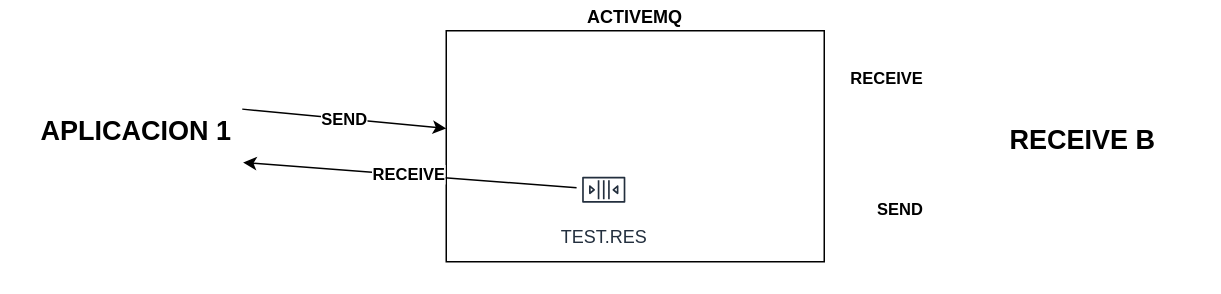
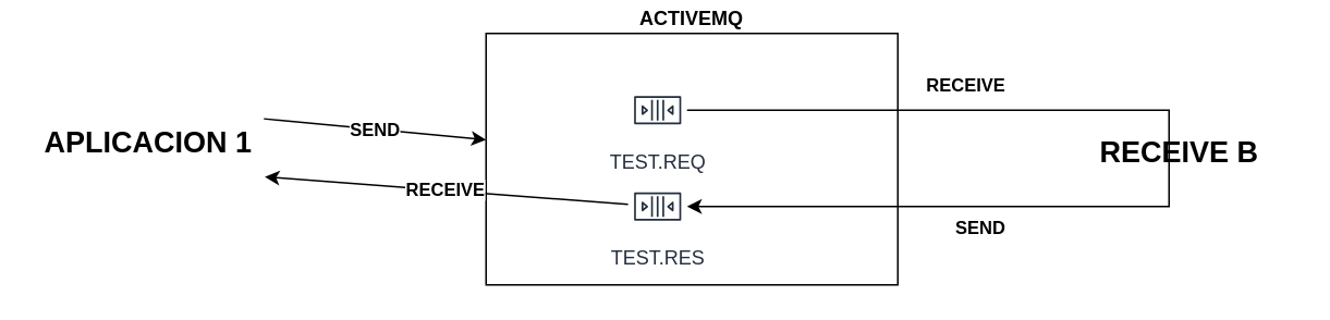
+ <mxCell id="6" value="TEST.REQ" style="sketch=0;outlineConnect=0;fontColor=#232F3E;gradientColor=none;strokeColor=#232F3E;fillColor=#ffffff;dashed=0;verticalLabelPosition=bottom;verticalAlign=top;align=center;html=1;fontSize=12;fontStyle=0;aspect=fixed;shape=mxgraph.aws4.resourceIcon;resIcon=mxgraph.aws4.queue;" vertex="1" parent="1"><mxGeometry x="384" y="49" width="36" height="36" as="geometry" /></mxCell>
+ <mxCell id="9" value="" style="rounded=0;orthogonalLoop=1;jettySize=auto;html=1;edgeStyle=orthogonalEdgeStyle;" edge="1" parent="1" source="6" target="7"><mxGeometry relative="1" as="geometry"><mxPoint x="551" y="221" as="sourcePoint" /><mxPoint x="456" y="94" as="targetPoint" /><Array as="points"><mxPoint x="715" y="67" /><mxPoint x="715" y="126" /></Array></mxGeometry></mxCell>
